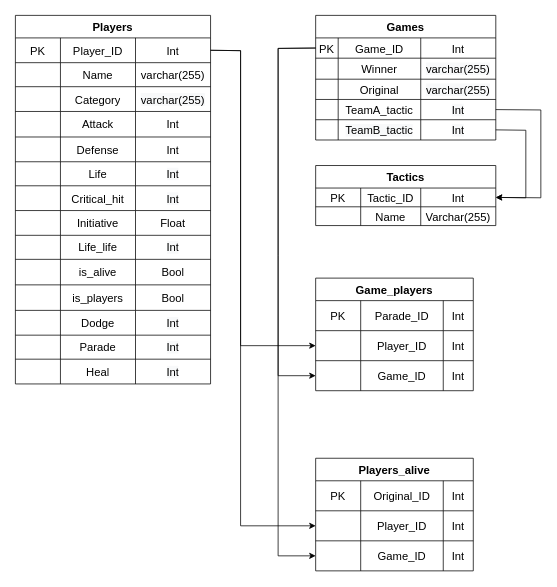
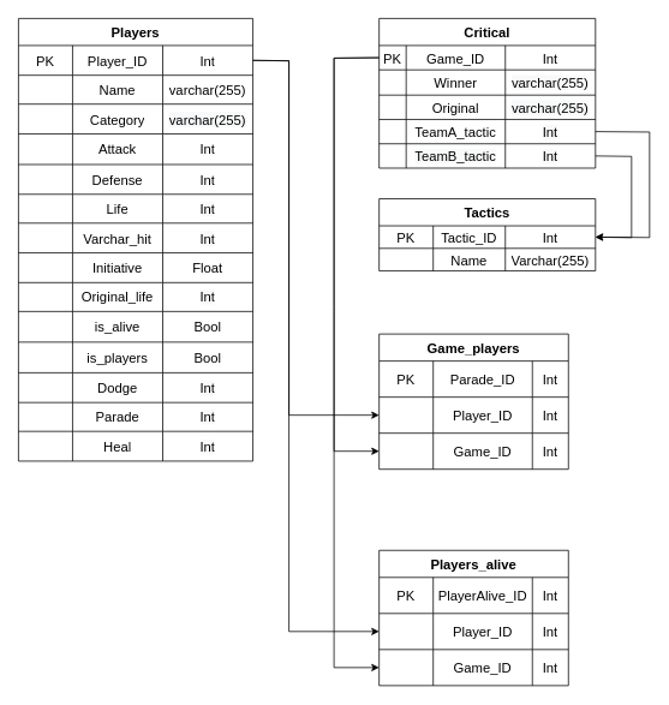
- <mxCell id="59" value="Games" style="shape=table;startSize=30;container=1;collapsible=0;childLayout=tableLayout;fontStyle=1;align=center;fontSize=15;" parent="1" vertex="1"><mxGeometry x="420" y="20" width="240" height="166" as="geometry" /></mxCell>
+ <mxCell id="59" value="Critical" style="shape=table;startSize=30;container=1;collapsible=0;childLayout=tableLayout;fontStyle=1;align=center;fontSize=15;" parent="1" vertex="1"><mxGeometry x="420" y="20" width="240" height="166" as="geometry" /></mxCell>
- <mxCell id="29" value="Critical_hit" style="shape=partialRectangle;html=1;whiteSpace=wrap;connectable=0;fillColor=none;top=0;left=0;bottom=0;right=0;overflow=hidden;fontSize=15;" parent="27" vertex="1"><mxGeometry x="60" width="100" height="33" as="geometry"><mxRectangle width="100" height="33" as="alternateBounds" /></mxGeometry></mxCell>
+ <mxCell id="29" value="Varchar_hit" style="shape=partialRectangle;html=1;whiteSpace=wrap;connectable=0;fillColor=none;top=0;left=0;bottom=0;right=0;overflow=hidden;fontSize=15;" parent="27" vertex="1"><mxGeometry x="60" width="100" height="33" as="geometry"><mxRectangle width="100" height="33" as="alternateBounds" /></mxGeometry></mxCell>
- <mxCell id="37" value="Life_life" style="shape=partialRectangle;html=1;whiteSpace=wrap;connectable=0;fillColor=none;top=0;left=0;bottom=0;right=0;overflow=hidden;fontSize=15;" parent="35" vertex="1"><mxGeometry x="60" width="100" height="32" as="geometry"><mxRectangle width="100" height="32" as="alternateBounds" /></mxGeometry></mxCell>
+ <mxCell id="37" value="Original_life" style="shape=partialRectangle;html=1;whiteSpace=wrap;connectable=0;fillColor=none;top=0;left=0;bottom=0;right=0;overflow=hidden;fontSize=15;" parent="35" vertex="1"><mxGeometry x="60" width="100" height="32" as="geometry"><mxRectangle width="100" height="32" as="alternateBounds" /></mxGeometry></mxCell>
- <mxCell id="98" value="Original_ID" style="shape=partialRectangle;html=1;whiteSpace=wrap;connectable=0;fillColor=none;top=0;left=0;bottom=0;right=0;overflow=hidden;fontSize=15;" parent="96" vertex="1"><mxGeometry x="60" width="110" height="40" as="geometry"><mxRectangle width="110" height="40" as="alternateBounds" /></mxGeometry></mxCell>
+ <mxCell id="98" value="PlayerAlive_ID" style="shape=partialRectangle;html=1;whiteSpace=wrap;connectable=0;fillColor=none;top=0;left=0;bottom=0;right=0;overflow=hidden;fontSize=15;" parent="96" vertex="1"><mxGeometry x="60" width="110" height="40" as="geometry"><mxRectangle width="110" height="40" as="alternateBounds" /></mxGeometry></mxCell>
